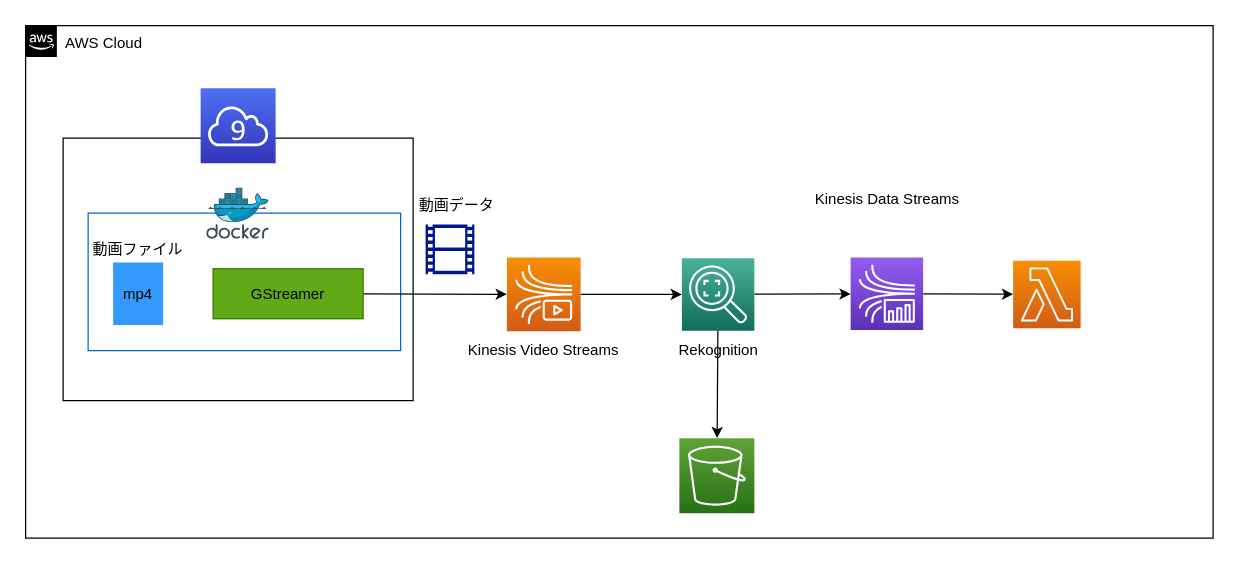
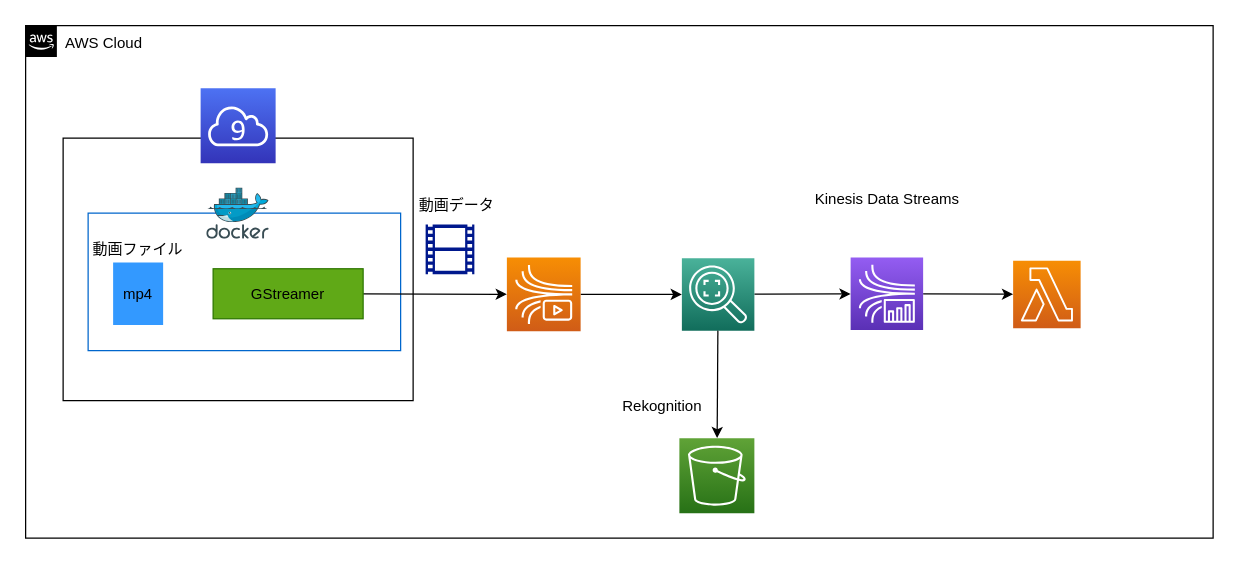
- <mxCell id="18" value="&lt;font color=&quot;#000000&quot;&gt;Kinesis Video Streams&lt;/font&gt;" style="text;strokeColor=none;align=center;fillColor=none;html=1;verticalAlign=middle;whiteSpace=wrap;rounded=0;fontColor=#fbf9f9;" parent="2" vertex="1"><mxGeometry x="347" y="244.5" width="135" height="30" as="geometry" /></mxCell>
- <mxCell id="20" value="&lt;font color=&quot;#000000&quot;&gt;Rekognition&lt;/font&gt;" style="text;strokeColor=none;align=center;fillColor=none;html=1;verticalAlign=middle;whiteSpace=wrap;rounded=0;fontColor=#fbf9f9;" parent="2" vertex="1"><mxGeometry x="486.5" y="244.5" width="135" height="30" as="geometry" /></mxCell>
+ <mxCell id="20" value="&lt;font color=&quot;#000000&quot;&gt;Rekognition&lt;/font&gt;" style="text;strokeColor=none;align=center;fillColor=none;html=1;verticalAlign=middle;whiteSpace=wrap;rounded=0;fontColor=#fbf9f9;" parent="2" vertex="1"><mxGeometry x="441.5" y="289.5" width="135" height="30" as="geometry" /></mxCell>
